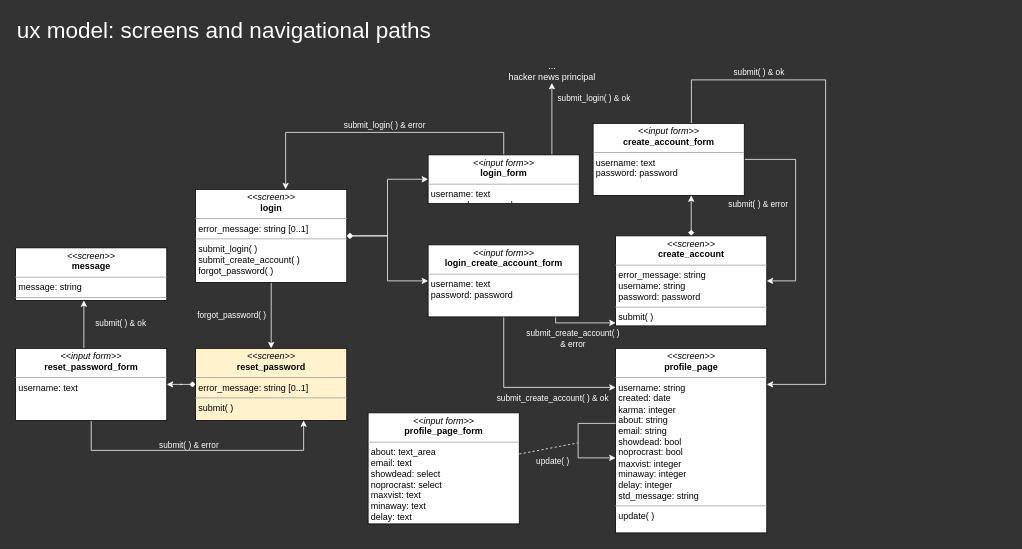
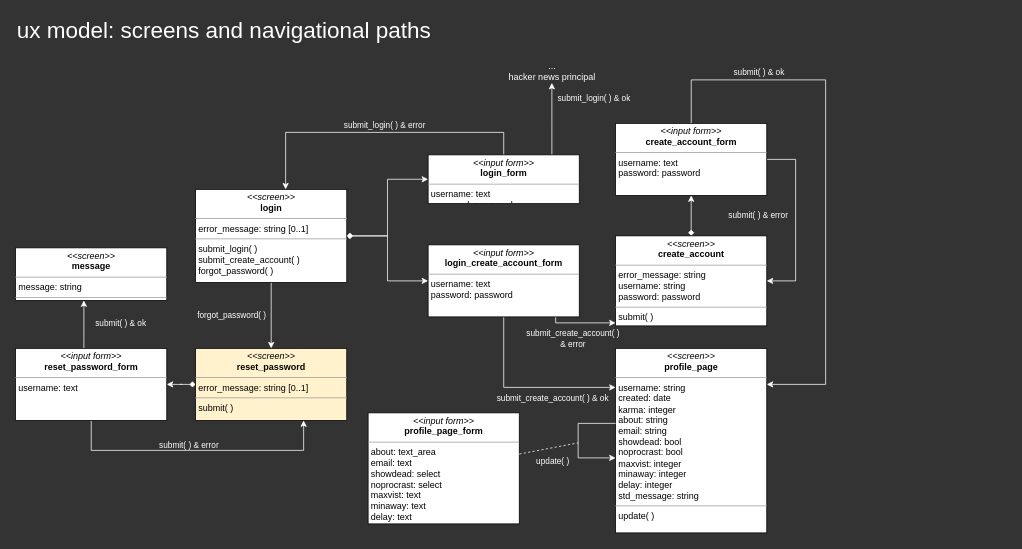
- <mxCell id="32" value="&lt;p style=&quot;margin: 0px ; margin-top: 4px ; text-align: center&quot;&gt;&lt;i&gt;&amp;lt;&amp;lt;input form&amp;gt;&amp;gt;&lt;/i&gt;&lt;br&gt;&lt;b&gt;create_account_form&lt;/b&gt;&lt;/p&gt;&lt;hr size=&quot;1&quot;&gt;&lt;p style=&quot;margin: 0px ; margin-left: 4px&quot;&gt;&lt;/p&gt;&lt;p style=&quot;margin: 0px ; margin-left: 4px&quot;&gt;&lt;/p&gt;&lt;p style=&quot;margin: 0px 0px 0px 4px&quot;&gt;&lt;/p&gt;&lt;p style=&quot;margin: 0px 0px 0px 4px&quot;&gt;username: text&lt;/p&gt;&lt;p style=&quot;margin: 0px 0px 0px 4px&quot;&gt;password: password&lt;/p&gt;" style="verticalAlign=top;align=left;overflow=fill;fontSize=12;fontFamily=Helvetica;html=1;" vertex="1" parent="1"><mxGeometry x="790" y="164" width="201.5" height="96" as="geometry" /></mxCell>
+ <mxCell id="32" value="&lt;p style=&quot;margin: 0px ; margin-top: 4px ; text-align: center&quot;&gt;&lt;i&gt;&amp;lt;&amp;lt;input form&amp;gt;&amp;gt;&lt;/i&gt;&lt;br&gt;&lt;b&gt;create_account_form&lt;/b&gt;&lt;/p&gt;&lt;hr size=&quot;1&quot;&gt;&lt;p style=&quot;margin: 0px ; margin-left: 4px&quot;&gt;&lt;/p&gt;&lt;p style=&quot;margin: 0px ; margin-left: 4px&quot;&gt;&lt;/p&gt;&lt;p style=&quot;margin: 0px 0px 0px 4px&quot;&gt;&lt;/p&gt;&lt;p style=&quot;margin: 0px 0px 0px 4px&quot;&gt;username: text&lt;/p&gt;&lt;p style=&quot;margin: 0px 0px 0px 4px&quot;&gt;password: password&lt;/p&gt;" style="verticalAlign=top;align=left;overflow=fill;fontSize=12;fontFamily=Helvetica;html=1;" vertex="1" parent="1"><mxGeometry x="820" y="164" width="201.5" height="96" as="geometry" /></mxCell>
